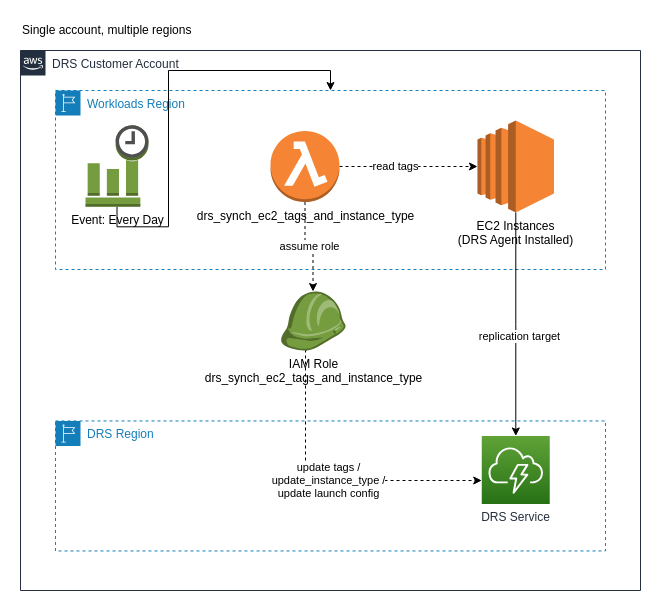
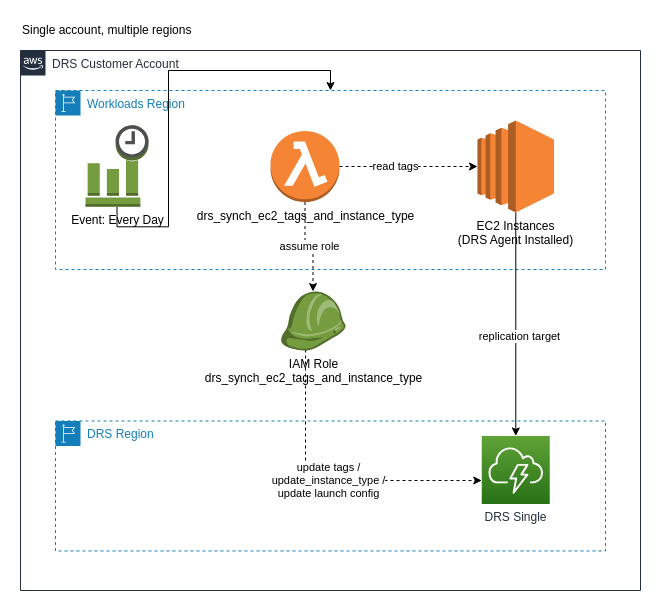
- <mxCell id="12" value="DRS Service" style="points=[[0,0,0],[0.25,0,0],[0.5,0,0],[0.75,0,0],[1,0,0],[0,1,0],[0.25,1,0],[0.5,1,0],[0.75,1,0],[1,1,0],[0,0.25,0],[0,0.5,0],[0,0.75,0],[1,0.25,0],[1,0.5,0],[1,0.75,0]];outlineConnect=0;fontColor=#232F3E;gradientColor=#60A337;gradientDirection=north;fillColor=#277116;strokeColor=#ffffff;dashed=0;verticalLabelPosition=bottom;verticalAlign=top;align=center;html=1;fontSize=12;fontStyle=0;aspect=fixed;shape=mxgraph.aws4.resourceIcon;resIcon=mxgraph.aws4.cloudendure_disaster_recovery;" parent="10" vertex="1"><mxGeometry x="481.25" y="435.47" width="68" height="68" as="geometry" /></mxCell>
+ <mxCell id="12" value="DRS Single" style="points=[[0,0,0],[0.25,0,0],[0.5,0,0],[0.75,0,0],[1,0,0],[0,1,0],[0.25,1,0],[0.5,1,0],[0.75,1,0],[1,1,0],[0,0.25,0],[0,0.5,0],[0,0.75,0],[1,0.25,0],[1,0.5,0],[1,0.75,0]];outlineConnect=0;fontColor=#232F3E;gradientColor=#60A337;gradientDirection=north;fillColor=#277116;strokeColor=#ffffff;dashed=0;verticalLabelPosition=bottom;verticalAlign=top;align=center;html=1;fontSize=12;fontStyle=0;aspect=fixed;shape=mxgraph.aws4.resourceIcon;resIcon=mxgraph.aws4.cloudendure_disaster_recovery;" parent="10" vertex="1"><mxGeometry x="481.25" y="435.47" width="68" height="68" as="geometry" /></mxCell>
